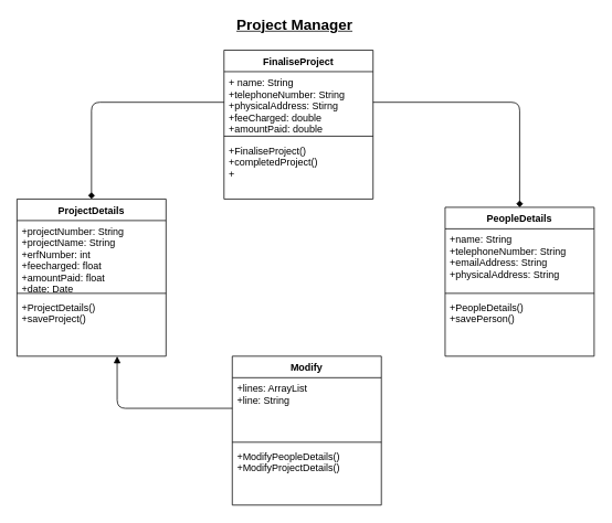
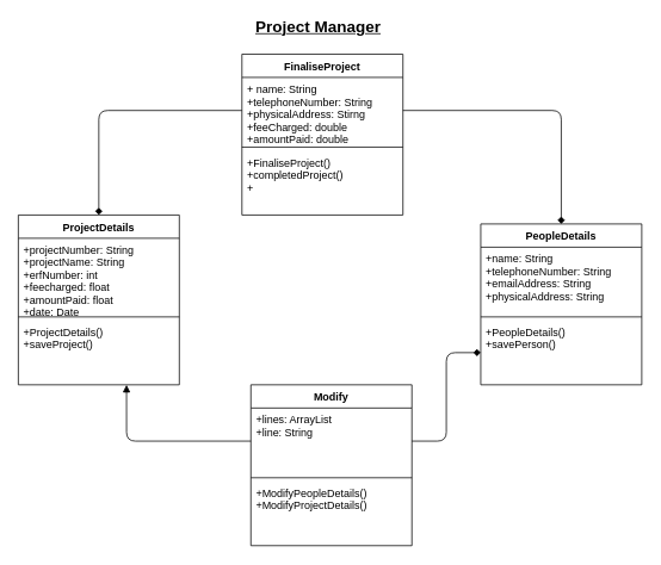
+ <mxCell id="21" style="edgeStyle=orthogonalEdgeStyle;rounded=1;orthogonalLoop=1;jettySize=auto;html=1;exitX=1;exitY=0.5;exitDx=0;exitDy=0;entryX=0;entryY=0.5;entryDx=0;entryDy=0;endArrow=diamond;endFill=1;" edge="1" parent="1" source="11" target="9"><mxGeometry relative="1" as="geometry" /></mxCell>
